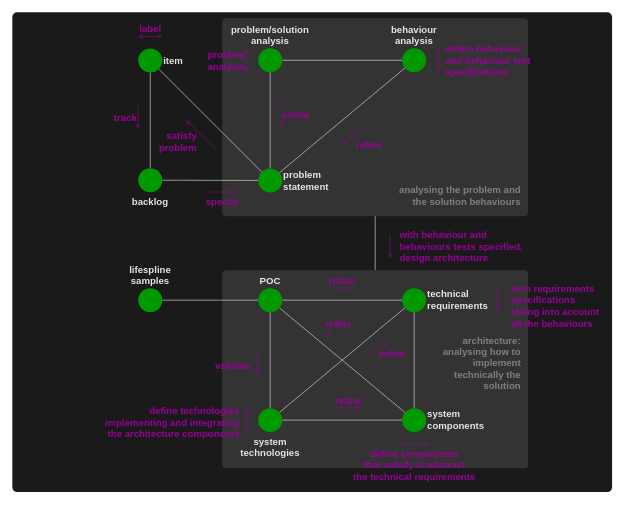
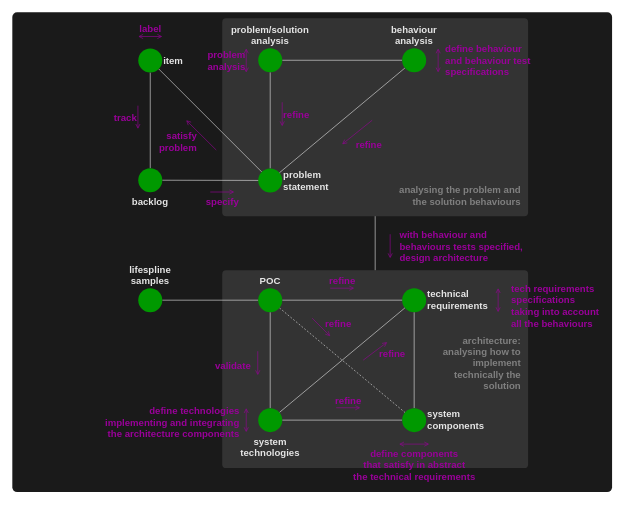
- <mxCell id="41" style="edgeStyle=none;html=1;startArrow=none;startFill=0;endArrow=none;endFill=0;strokeColor=#E6E6E6;" parent="1" source="43" target="31" edge="1"><mxGeometry relative="1" as="geometry" /></mxCell>
+ <mxCell id="41" style="edgeStyle=none;html=1;startArrow=none;startFill=0;endArrow=none;endFill=0;strokeColor=#E6E6E6;dashed=1;" parent="1" source="43" target="31" edge="1"><mxGeometry relative="1" as="geometry" /></mxCell>
